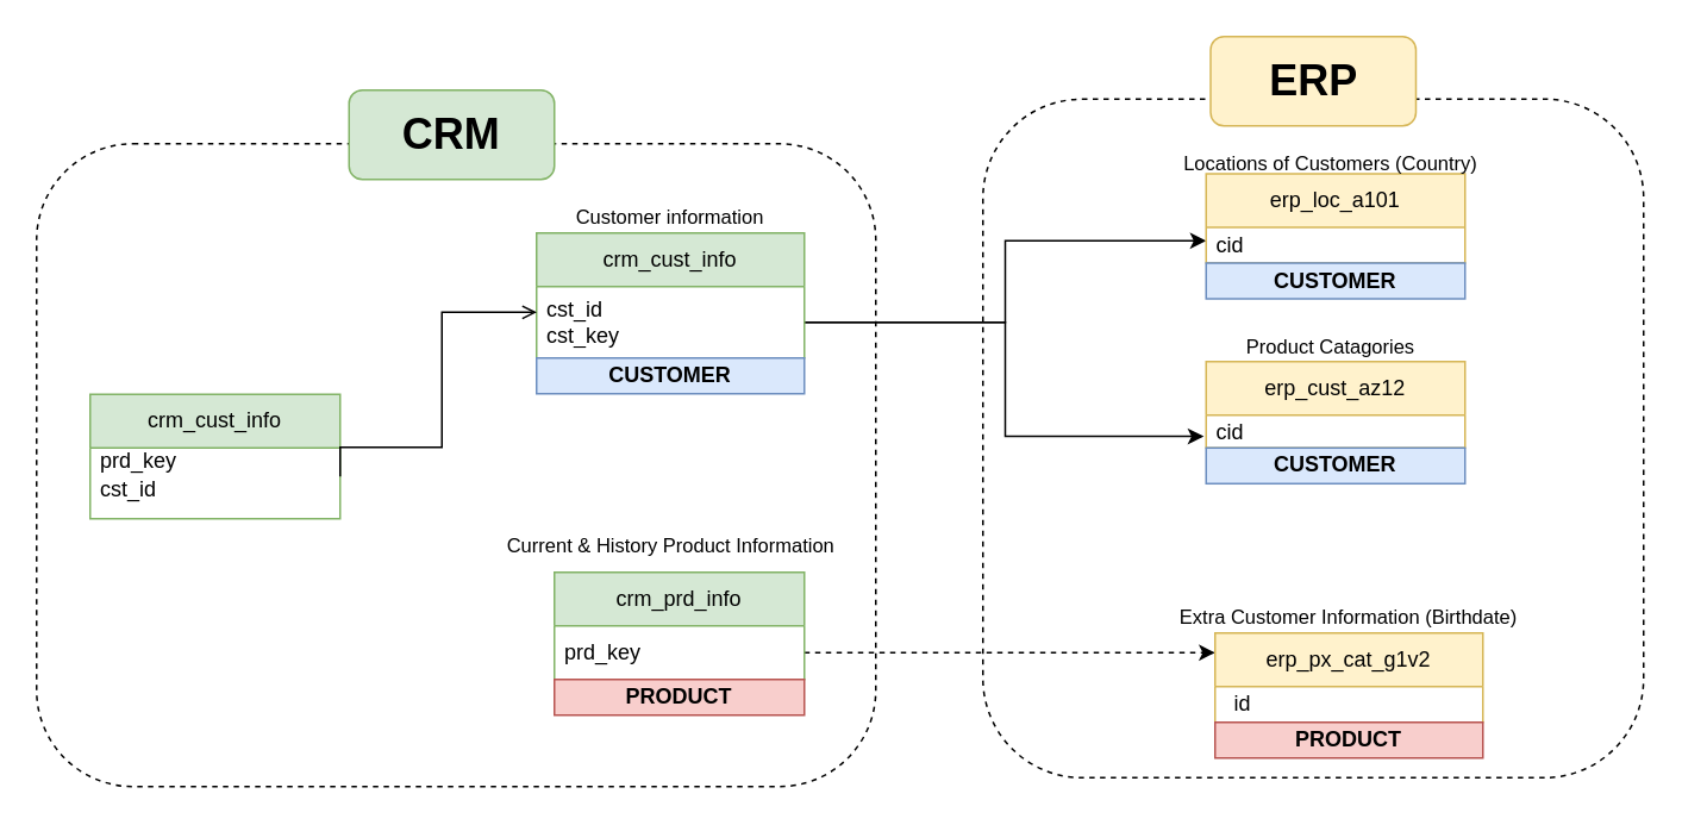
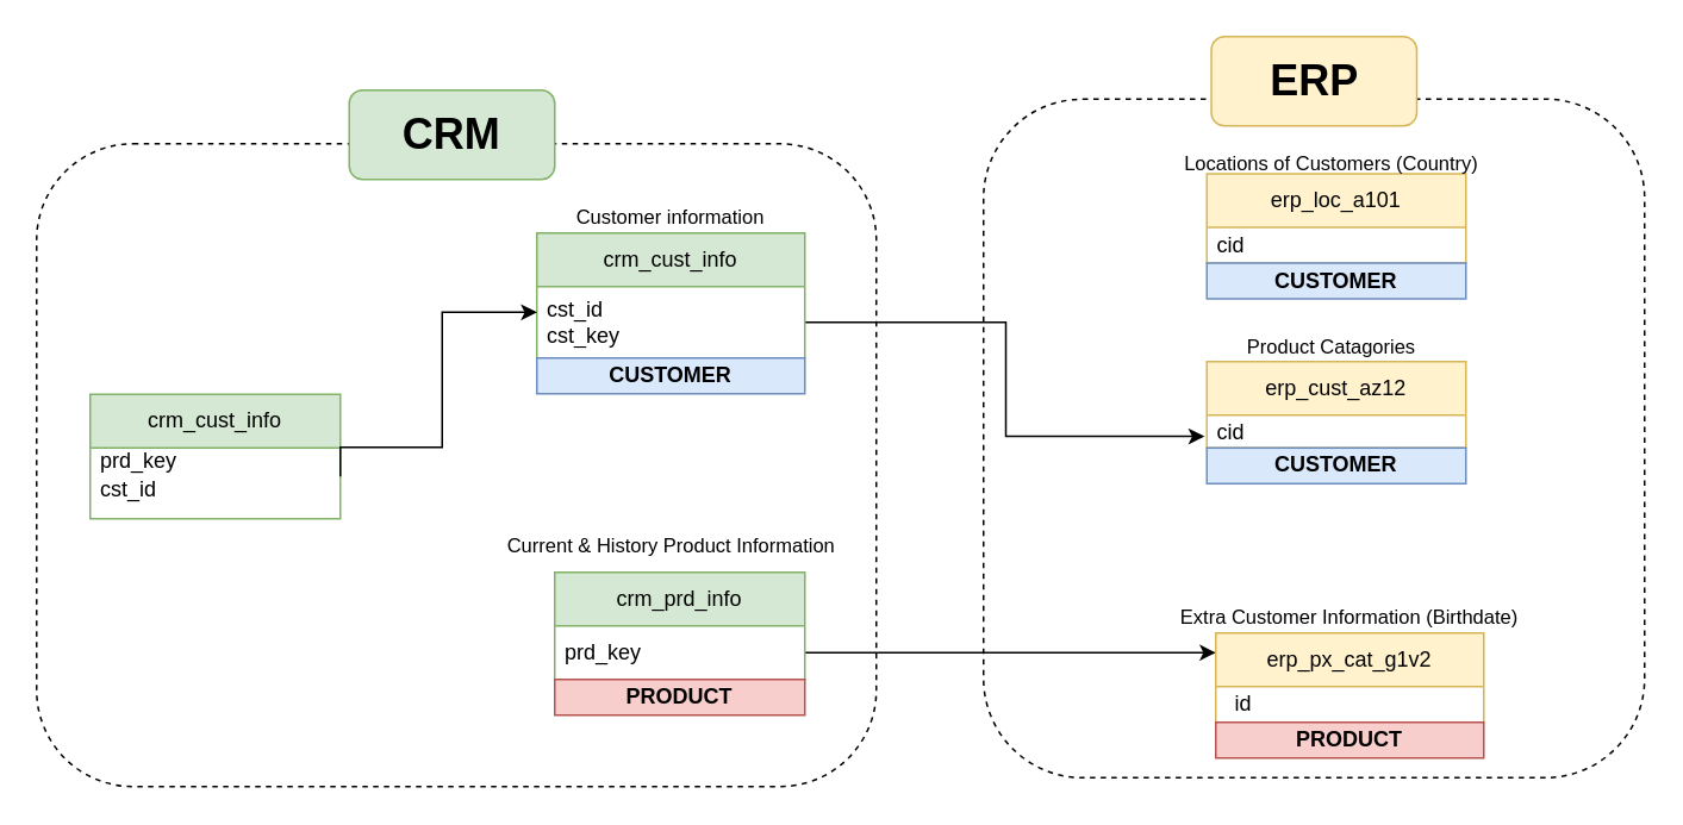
- <mxCell id="4" style="edgeStyle=orthogonalEdgeStyle;rounded=0;orthogonalLoop=1;jettySize=auto;html=1;entryX=0;entryY=0.75;entryDx=0;entryDy=0;" parent="1" source="24" target="7" edge="1"><mxGeometry relative="1" as="geometry" /></mxCell>
- <mxCell id="30" style="edgeStyle=orthogonalEdgeStyle;rounded=0;orthogonalLoop=1;jettySize=auto;html=1;exitX=1;exitY=0.5;exitDx=0;exitDy=0;entryX=0.001;entryY=0.36;entryDx=0;entryDy=0;entryPerimeter=0;endArrow=open;" parent="1" source="29" target="24" edge="1"><mxGeometry relative="1" as="geometry"><mxPoint x="300" y="175" as="targetPoint" /><Array as="points"><mxPoint y="250" x="190" /><mxPoint x="247" y="250" /><mxPoint x="247" y="174" /></Array></mxGeometry></mxCell>
+ <mxCell id="30" style="edgeStyle=orthogonalEdgeStyle;rounded=0;orthogonalLoop=1;jettySize=auto;html=1;exitX=1;exitY=0.5;exitDx=0;exitDy=0;entryX=0.001;entryY=0.36;entryDx=0;entryDy=0;entryPerimeter=0;" parent="1" source="29" target="24" edge="1"><mxGeometry relative="1" as="geometry"><mxPoint x="300" y="175" as="targetPoint" /><Array as="points"><mxPoint y="250" x="190" /><mxPoint x="247" y="250" /><mxPoint x="247" y="174" /></Array></mxGeometry></mxCell>
- <mxCell id="6" style="edgeStyle=orthogonalEdgeStyle;rounded=0;orthogonalLoop=1;jettySize=auto;html=1;dashed=1;" parent="1" source="20" target="10" edge="1"><mxGeometry relative="1" as="geometry"><mxPoint x="670" y="365" as="targetPoint" /><Array as="points"><mxPoint x="620" y="365" /><mxPoint x="620" y="365" /></Array></mxGeometry></mxCell>
+ <mxCell id="6" style="edgeStyle=orthogonalEdgeStyle;rounded=0;orthogonalLoop=1;jettySize=auto;html=1;" parent="1" source="20" target="10" edge="1"><mxGeometry relative="1" as="geometry"><mxPoint x="670" y="365" as="targetPoint" /><Array as="points"><mxPoint x="620" y="365" /><mxPoint x="620" y="365" /></Array></mxGeometry></mxCell>
